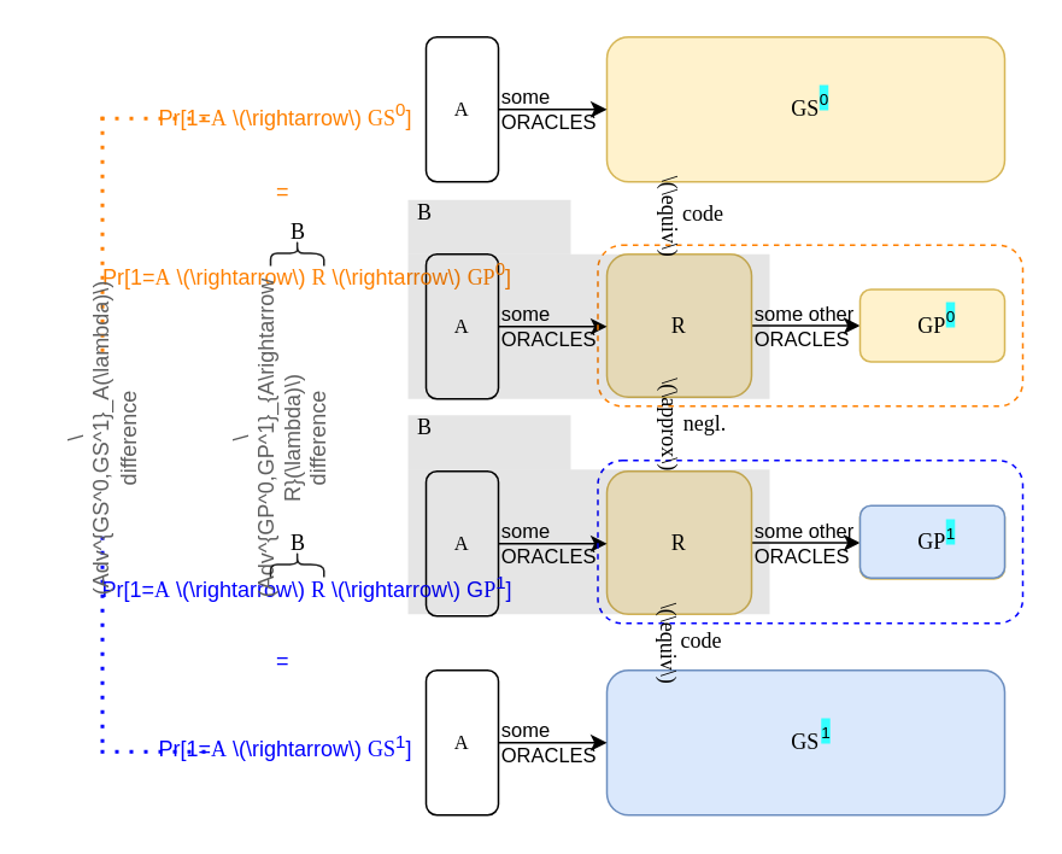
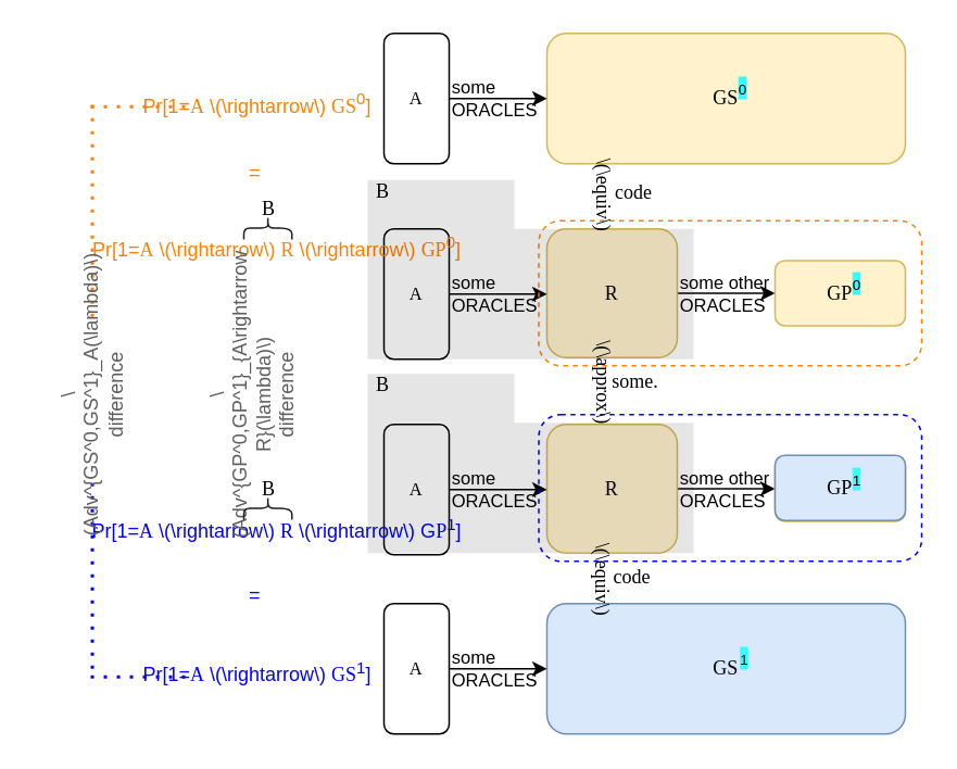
- <mxCell id="39" value="negl." style="text;html=1;align=center;verticalAlign=middle;resizable=0;points=[];autosize=1;fontFamily=Georgia;" vertex="1" parent="1"><mxGeometry x="369" y="224" width="40" height="20" as="geometry" /></mxCell>
+ <mxCell id="39" value="some." style="text;html=1;align=center;verticalAlign=middle;resizable=0;points=[];autosize=1;fontFamily=Georgia;" vertex="1" parent="1"><mxGeometry x="369" y="224" width="40" height="20" as="geometry" /></mxCell>
